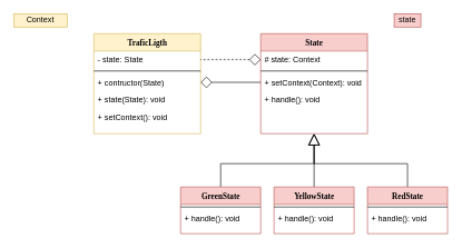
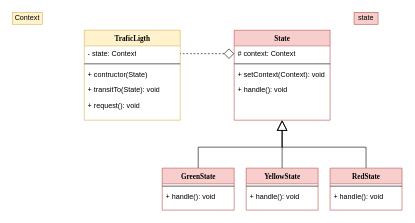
- <mxCell id="8" value="Context" style="text;html=1;strokeColor=#d6b656;fillColor=#fff2cc;align=center;verticalAlign=middle;whiteSpace=wrap;rounded=0;" vertex="1" parent="1"><mxGeometry x="20" y="20" width="80" height="20" as="geometry" /></mxCell>
+ <mxCell id="8" value="Context" style="text;html=1;strokeColor=#d6b656;fillColor=#fff2cc;align=center;verticalAlign=middle;whiteSpace=wrap;rounded=0;" vertex="1" parent="1"><mxGeometry x="20" y="20" width="50" height="20" as="geometry" /></mxCell>
- <mxCell id="3" value="- state: State" style="text;html=1;strokeColor=none;fillColor=none;align=left;verticalAlign=top;spacingLeft=4;spacingRight=4;whiteSpace=wrap;overflow=hidden;rotatable=0;points=[[0,0.5],[1,0.5]];portConstraint=eastwest;" parent="2" vertex="1"><mxGeometry y="26" width="160" height="26" as="geometry" /></mxCell>
+ <mxCell id="3" value="- state: Context" style="text;html=1;strokeColor=none;fillColor=none;align=left;verticalAlign=top;spacingLeft=4;spacingRight=4;whiteSpace=wrap;overflow=hidden;rotatable=0;points=[[0,0.5],[1,0.5]];portConstraint=eastwest;" parent="2" vertex="1"><mxGeometry y="26" width="160" height="26" as="geometry" /></mxCell>
- <mxCell id="13" value="# state: Context" style="text;html=1;strokeColor=none;fillColor=none;align=left;verticalAlign=top;spacingLeft=4;spacingRight=4;whiteSpace=wrap;overflow=hidden;rotatable=0;points=[[0,0.5],[1,0.5]];portConstraint=eastwest;" vertex="1" parent="12"><mxGeometry y="26" width="160" height="26" as="geometry" /></mxCell>
+ <mxCell id="13" value="# context: Context" style="text;html=1;strokeColor=none;fillColor=none;align=left;verticalAlign=top;spacingLeft=4;spacingRight=4;whiteSpace=wrap;overflow=hidden;rotatable=0;points=[[0,0.5],[1,0.5]];portConstraint=eastwest;" vertex="1" parent="12"><mxGeometry y="26" width="160" height="26" as="geometry" /></mxCell>
- <mxCell id="19" style="edgeStyle=orthogonalEdgeStyle;rounded=0;orthogonalLoop=1;jettySize=auto;html=1;exitX=1;exitY=0.5;exitDx=0;exitDy=0;entryX=0;entryY=0.5;entryDx=0;entryDy=0;startArrow=diamond;startFill=0;startSize=15;endArrow=none;endFill=0;" edge="1" parent="1" source="5" target="15"><mxGeometry relative="1" as="geometry" /></mxCell>
- <mxCell id="6" value="+ state(State): void" style="text;html=1;strokeColor=none;fillColor=none;align=left;verticalAlign=top;spacingLeft=4;spacingRight=4;whiteSpace=wrap;overflow=hidden;rotatable=0;points=[[0,0.5],[1,0.5]];portConstraint=eastwest;" parent="2" vertex="1"><mxGeometry y="86" width="160" height="26" as="geometry" /></mxCell>
+ <mxCell id="6" value="+ transitTo(State): void" style="text;html=1;strokeColor=none;fillColor=none;align=left;verticalAlign=top;spacingLeft=4;spacingRight=4;whiteSpace=wrap;overflow=hidden;rotatable=0;points=[[0,0.5],[1,0.5]];portConstraint=eastwest;" parent="2" vertex="1"><mxGeometry y="86" width="160" height="26" as="geometry" /></mxCell>
- <mxCell id="7" value="+ setContext(): void" style="text;html=1;strokeColor=none;fillColor=none;align=left;verticalAlign=top;spacingLeft=4;spacingRight=4;whiteSpace=wrap;overflow=hidden;rotatable=0;points=[[0,0.5],[1,0.5]];portConstraint=eastwest;" vertex="1" parent="2"><mxGeometry y="112" width="160" height="26" as="geometry" /></mxCell>
+ <mxCell id="7" value="+ request(): void" style="text;html=1;strokeColor=none;fillColor=none;align=left;verticalAlign=top;spacingLeft=4;spacingRight=4;whiteSpace=wrap;overflow=hidden;rotatable=0;points=[[0,0.5],[1,0.5]];portConstraint=eastwest;" vertex="1" parent="2"><mxGeometry y="112" width="160" height="26" as="geometry" /></mxCell>
